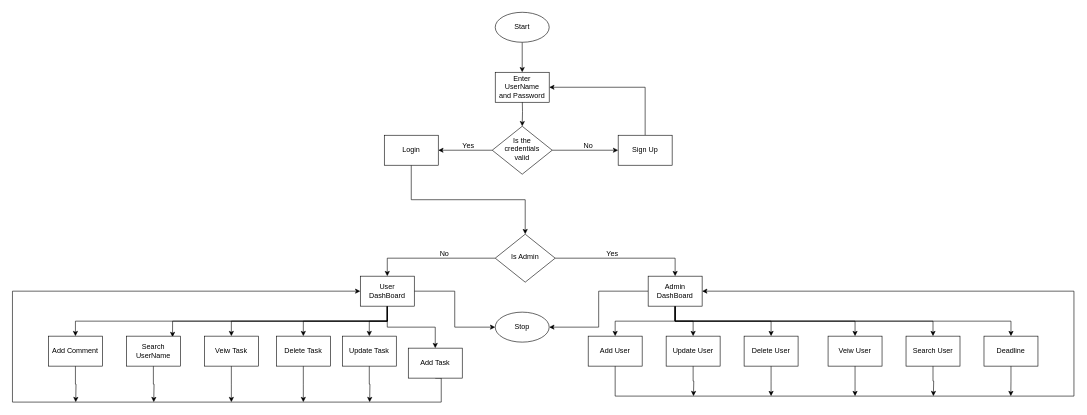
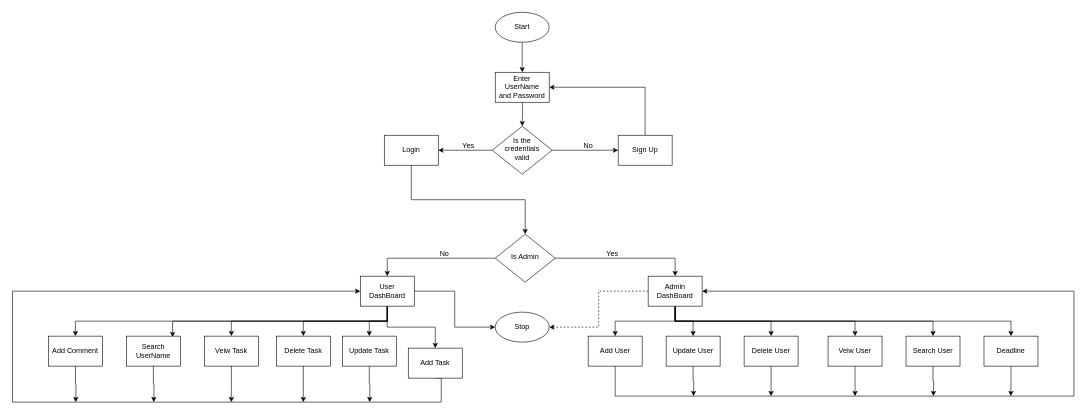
- <mxCell id="22" style="edgeStyle=orthogonalEdgeStyle;rounded=0;orthogonalLoop=1;jettySize=auto;html=1;exitX=0;exitY=0.5;exitDx=0;exitDy=0;entryX=1;entryY=0.5;entryDx=0;entryDy=0;" edge="1" parent="1" source="24" target="43"><mxGeometry relative="1" as="geometry" /></mxCell>
+ <mxCell id="22" style="edgeStyle=orthogonalEdgeStyle;rounded=0;orthogonalLoop=1;jettySize=auto;html=1;exitX=0;exitY=0.5;exitDx=0;exitDy=0;entryX=1;entryY=0.5;entryDx=0;entryDy=0;dashed=1;" edge="1" parent="1" source="24" target="43"><mxGeometry relative="1" as="geometry" /></mxCell>
